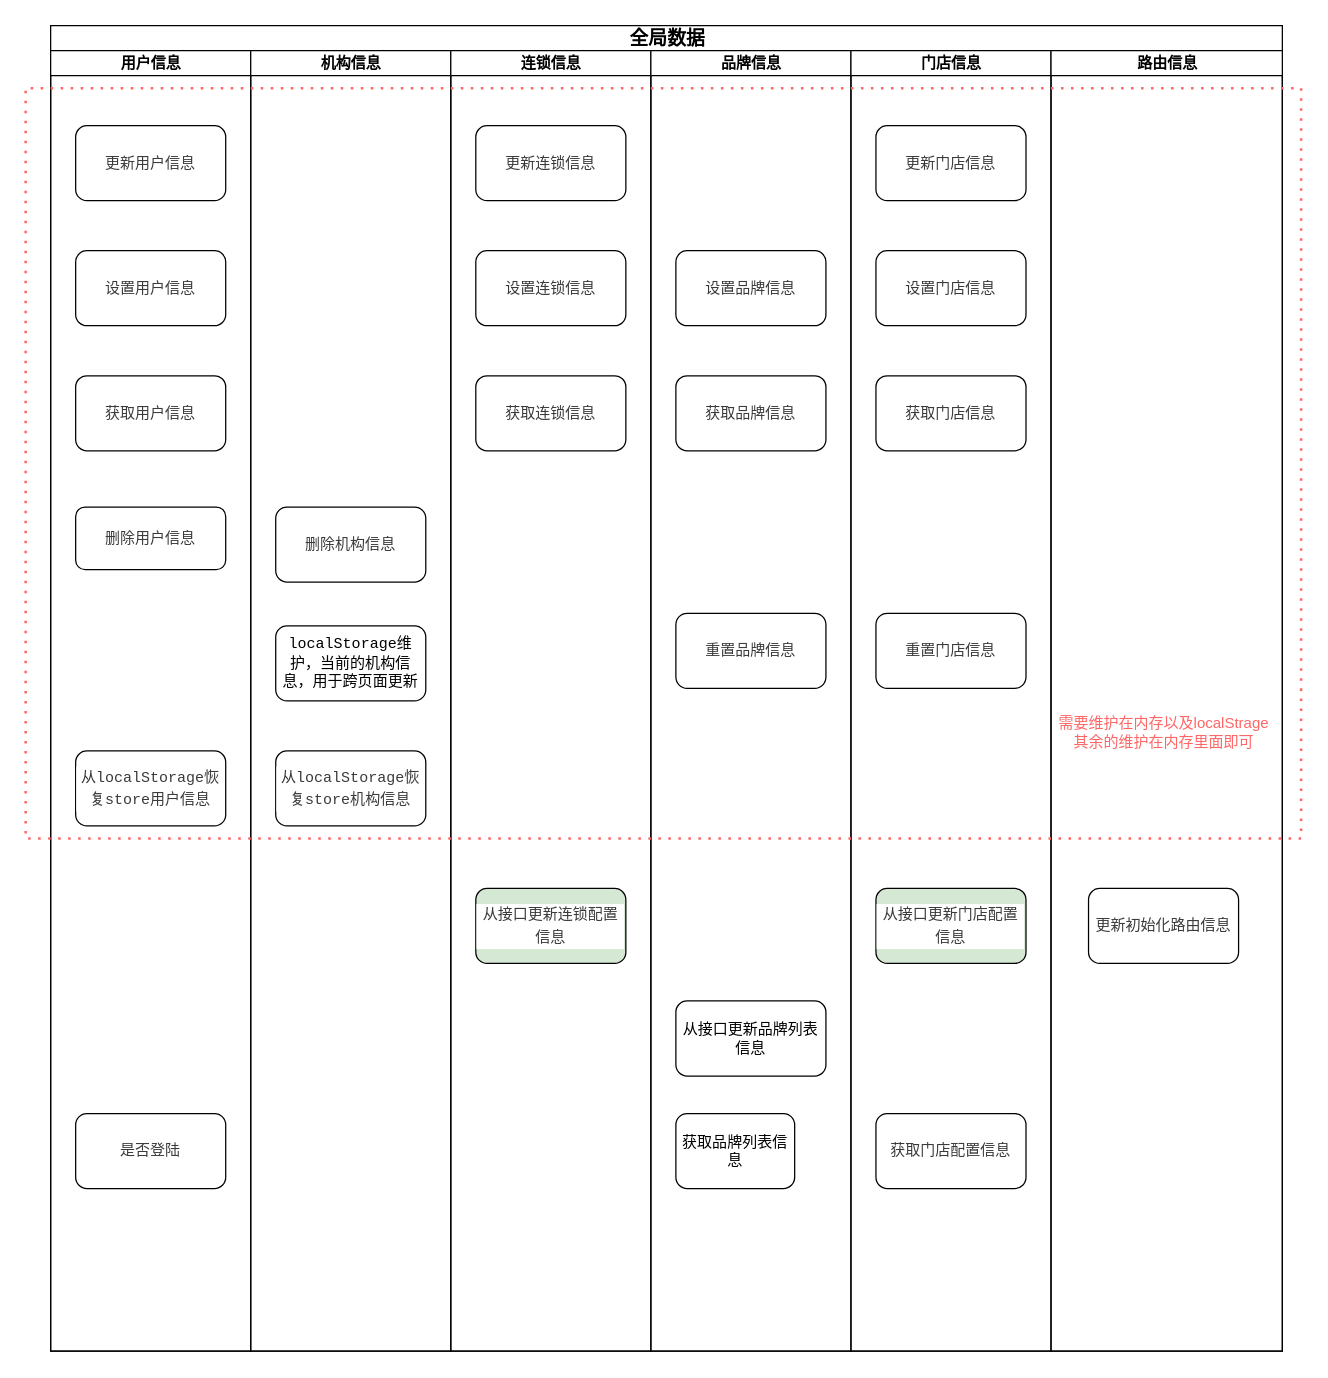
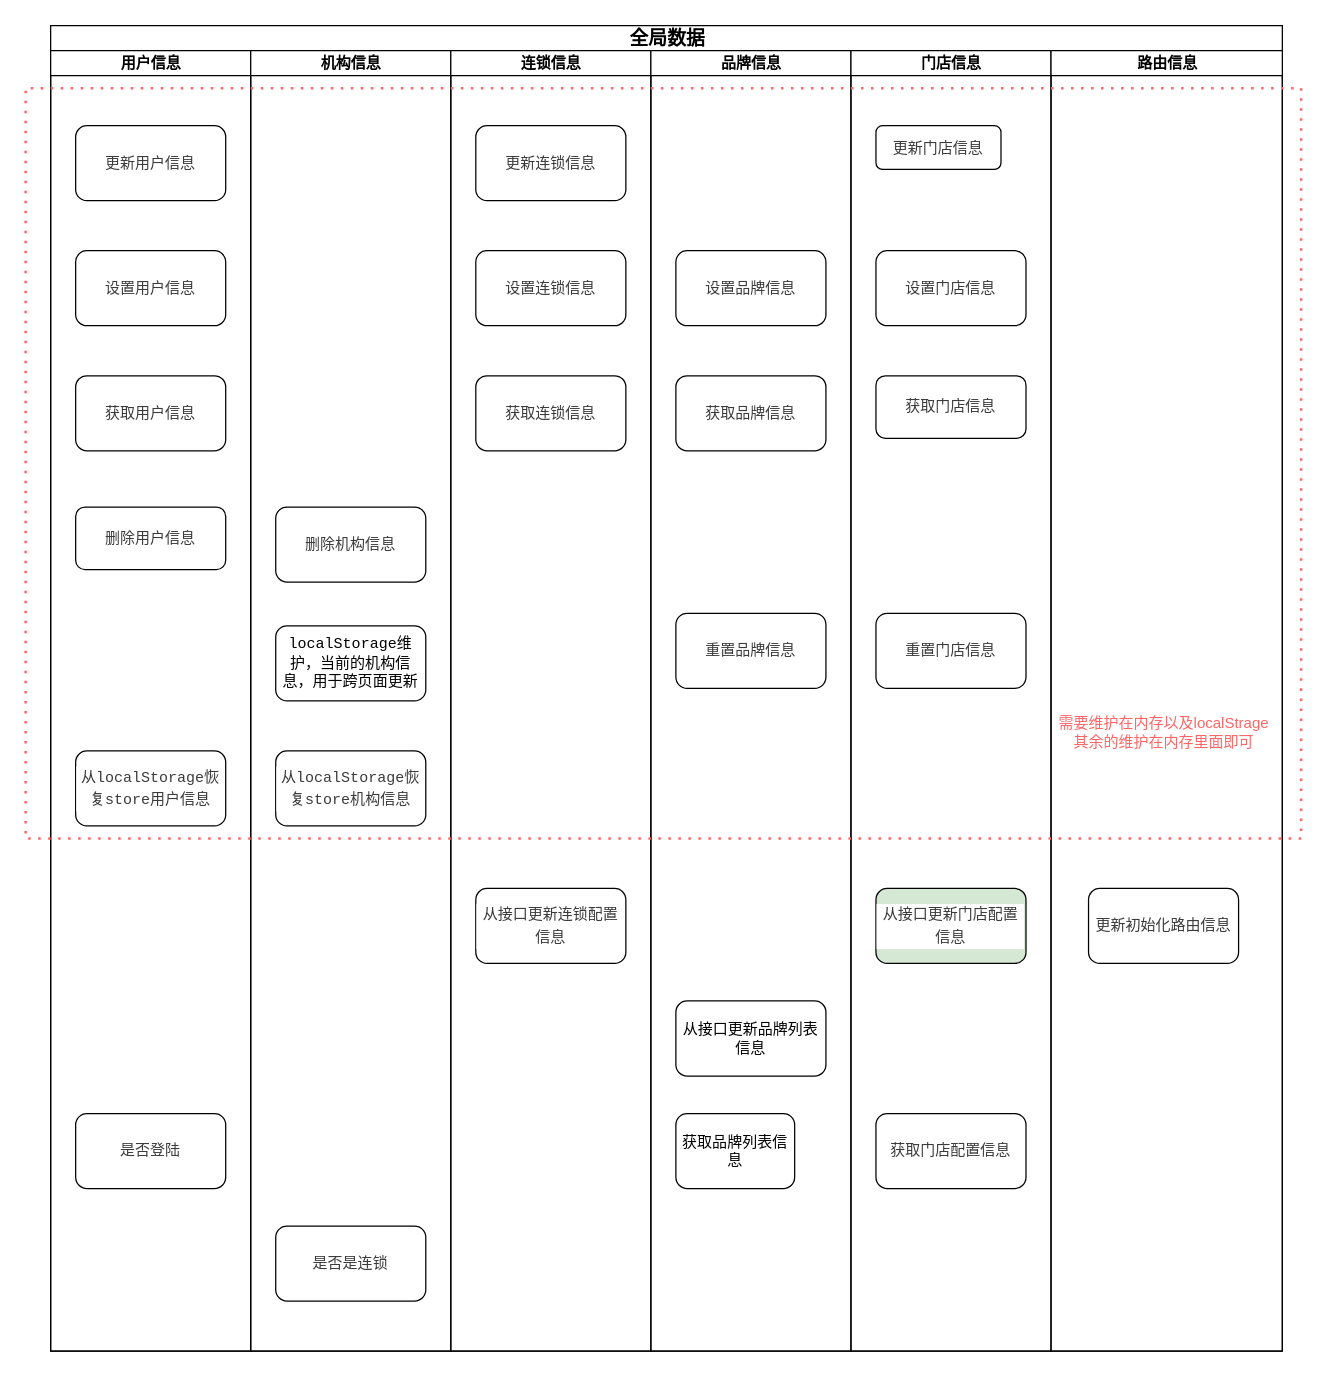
- <mxCell id="24" value="&lt;div style=&quot;color: rgb(59, 59, 59); background-color: rgb(255, 255, 255); font-family: Menlo, Monaco, &amp;quot;Courier New&amp;quot;, monospace; line-height: 18px;&quot;&gt;更新门店信息&lt;/div&gt;" style="rounded=1;whiteSpace=wrap;html=1;arcSize=15;" vertex="1" parent="23"><mxGeometry x="20" y="60" width="120" height="60" as="geometry" /></mxCell>
+ <mxCell id="24" value="&lt;div style=&quot;color: rgb(59, 59, 59); background-color: rgb(255, 255, 255); font-family: Menlo, Monaco, &amp;quot;Courier New&amp;quot;, monospace; line-height: 18px;&quot;&gt;更新门店信息&lt;/div&gt;" style="rounded=1;whiteSpace=wrap;html=1;arcSize=15;" vertex="1" parent="23"><mxGeometry x="20" y="60" width="100" height="35" as="geometry" /></mxCell>
- <mxCell id="26" value="&lt;div style=&quot;color: rgb(59, 59, 59); background-color: rgb(255, 255, 255); font-family: Menlo, Monaco, &amp;quot;Courier New&amp;quot;, monospace; line-height: 18px;&quot;&gt;获取门店信息&lt;/div&gt;" style="rounded=1;whiteSpace=wrap;html=1;arcSize=15;" vertex="1" parent="23"><mxGeometry x="20" y="260" width="120" height="60" as="geometry" /></mxCell>
+ <mxCell id="26" value="&lt;div style=&quot;color: rgb(59, 59, 59); background-color: rgb(255, 255, 255); font-family: Menlo, Monaco, &amp;quot;Courier New&amp;quot;, monospace; line-height: 18px;&quot;&gt;获取门店信息&lt;/div&gt;" style="rounded=1;whiteSpace=wrap;html=1;arcSize=15;" vertex="1" parent="23"><mxGeometry x="20" y="260" width="120" height="50" as="geometry" /></mxCell>
- <mxCell id="17" value="&lt;div style=&quot;color: rgb(59, 59, 59); background-color: rgb(255, 255, 255); font-family: Menlo, Monaco, &amp;quot;Courier New&amp;quot;, monospace; line-height: 18px;&quot;&gt;从接口更新连锁配置信息&lt;/div&gt;" style="rounded=1;whiteSpace=wrap;html=1;arcSize=15;fillColor=#d5e8d4;" vertex="1" parent="13"><mxGeometry x="20" y="670" width="120" height="60" as="geometry" /></mxCell>
+ <mxCell id="17" value="&lt;div style=&quot;color: rgb(59, 59, 59); background-color: rgb(255, 255, 255); font-family: Menlo, Monaco, &amp;quot;Courier New&amp;quot;, monospace; line-height: 18px;&quot;&gt;从接口更新连锁配置信息&lt;/div&gt;" style="rounded=1;whiteSpace=wrap;html=1;arcSize=15;" vertex="1" parent="13"><mxGeometry x="20" y="670" width="120" height="60" as="geometry" /></mxCell>
+ <mxCell id="11" value="&lt;div style=&quot;color: rgb(59, 59, 59); background-color: rgb(255, 255, 255); font-family: Menlo, Monaco, &amp;quot;Courier New&amp;quot;, monospace; line-height: 18px;&quot;&gt;是否是连锁&lt;/div&gt;" style="rounded=1;whiteSpace=wrap;html=1;arcSize=15;" vertex="1" parent="9"><mxGeometry x="20" y="940" width="120" height="60" as="geometry" /></mxCell>
